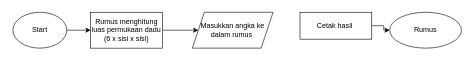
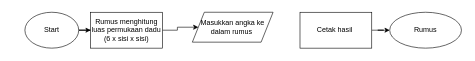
- <mxCell id="8" value="Cetak hasil&amp;nbsp;" style="whiteSpace=wrap;html=1;" vertex="1" parent="1"><mxGeometry x="500" y="20" width="120" height="45" as="geometry" /></mxCell>
+ <mxCell id="8" value="Cetak hasil&amp;nbsp;" style="whiteSpace=wrap;html=1;" vertex="1" parent="1"><mxGeometry x="500" y="20" width="120" height="60" as="geometry" /></mxCell>
- <mxCell id="3" value="Start" style="ellipse;whiteSpace=wrap;html=1;" vertex="1" parent="1"><mxGeometry x="20" y="20" width="90" height="60" as="geometry" /></mxCell>
+ <mxCell id="3" value="Start" style="ellipse;whiteSpace=wrap;html=1;" vertex="1" parent="1"><mxGeometry x="40" y="20" width="90" height="60" as="geometry" /></mxCell>
- <mxCell id="6" value="Masukkan angka ke dalam rumus&amp;nbsp;" style="shape=parallelogram;perimeter=parallelogramPerimeter;whiteSpace=wrap;html=1;fixedSize=1;" vertex="1" parent="1"><mxGeometry x="320" y="20" width="135" height="60" as="geometry" /></mxCell>
+ <mxCell id="6" value="Masukkan angka ke dalam rumus&amp;nbsp;" style="shape=parallelogram;perimeter=parallelogramPerimeter;whiteSpace=wrap;html=1;fixedSize=1;" vertex="1" parent="1"><mxGeometry x="320" y="20" width="135" height="50" as="geometry" /></mxCell>
